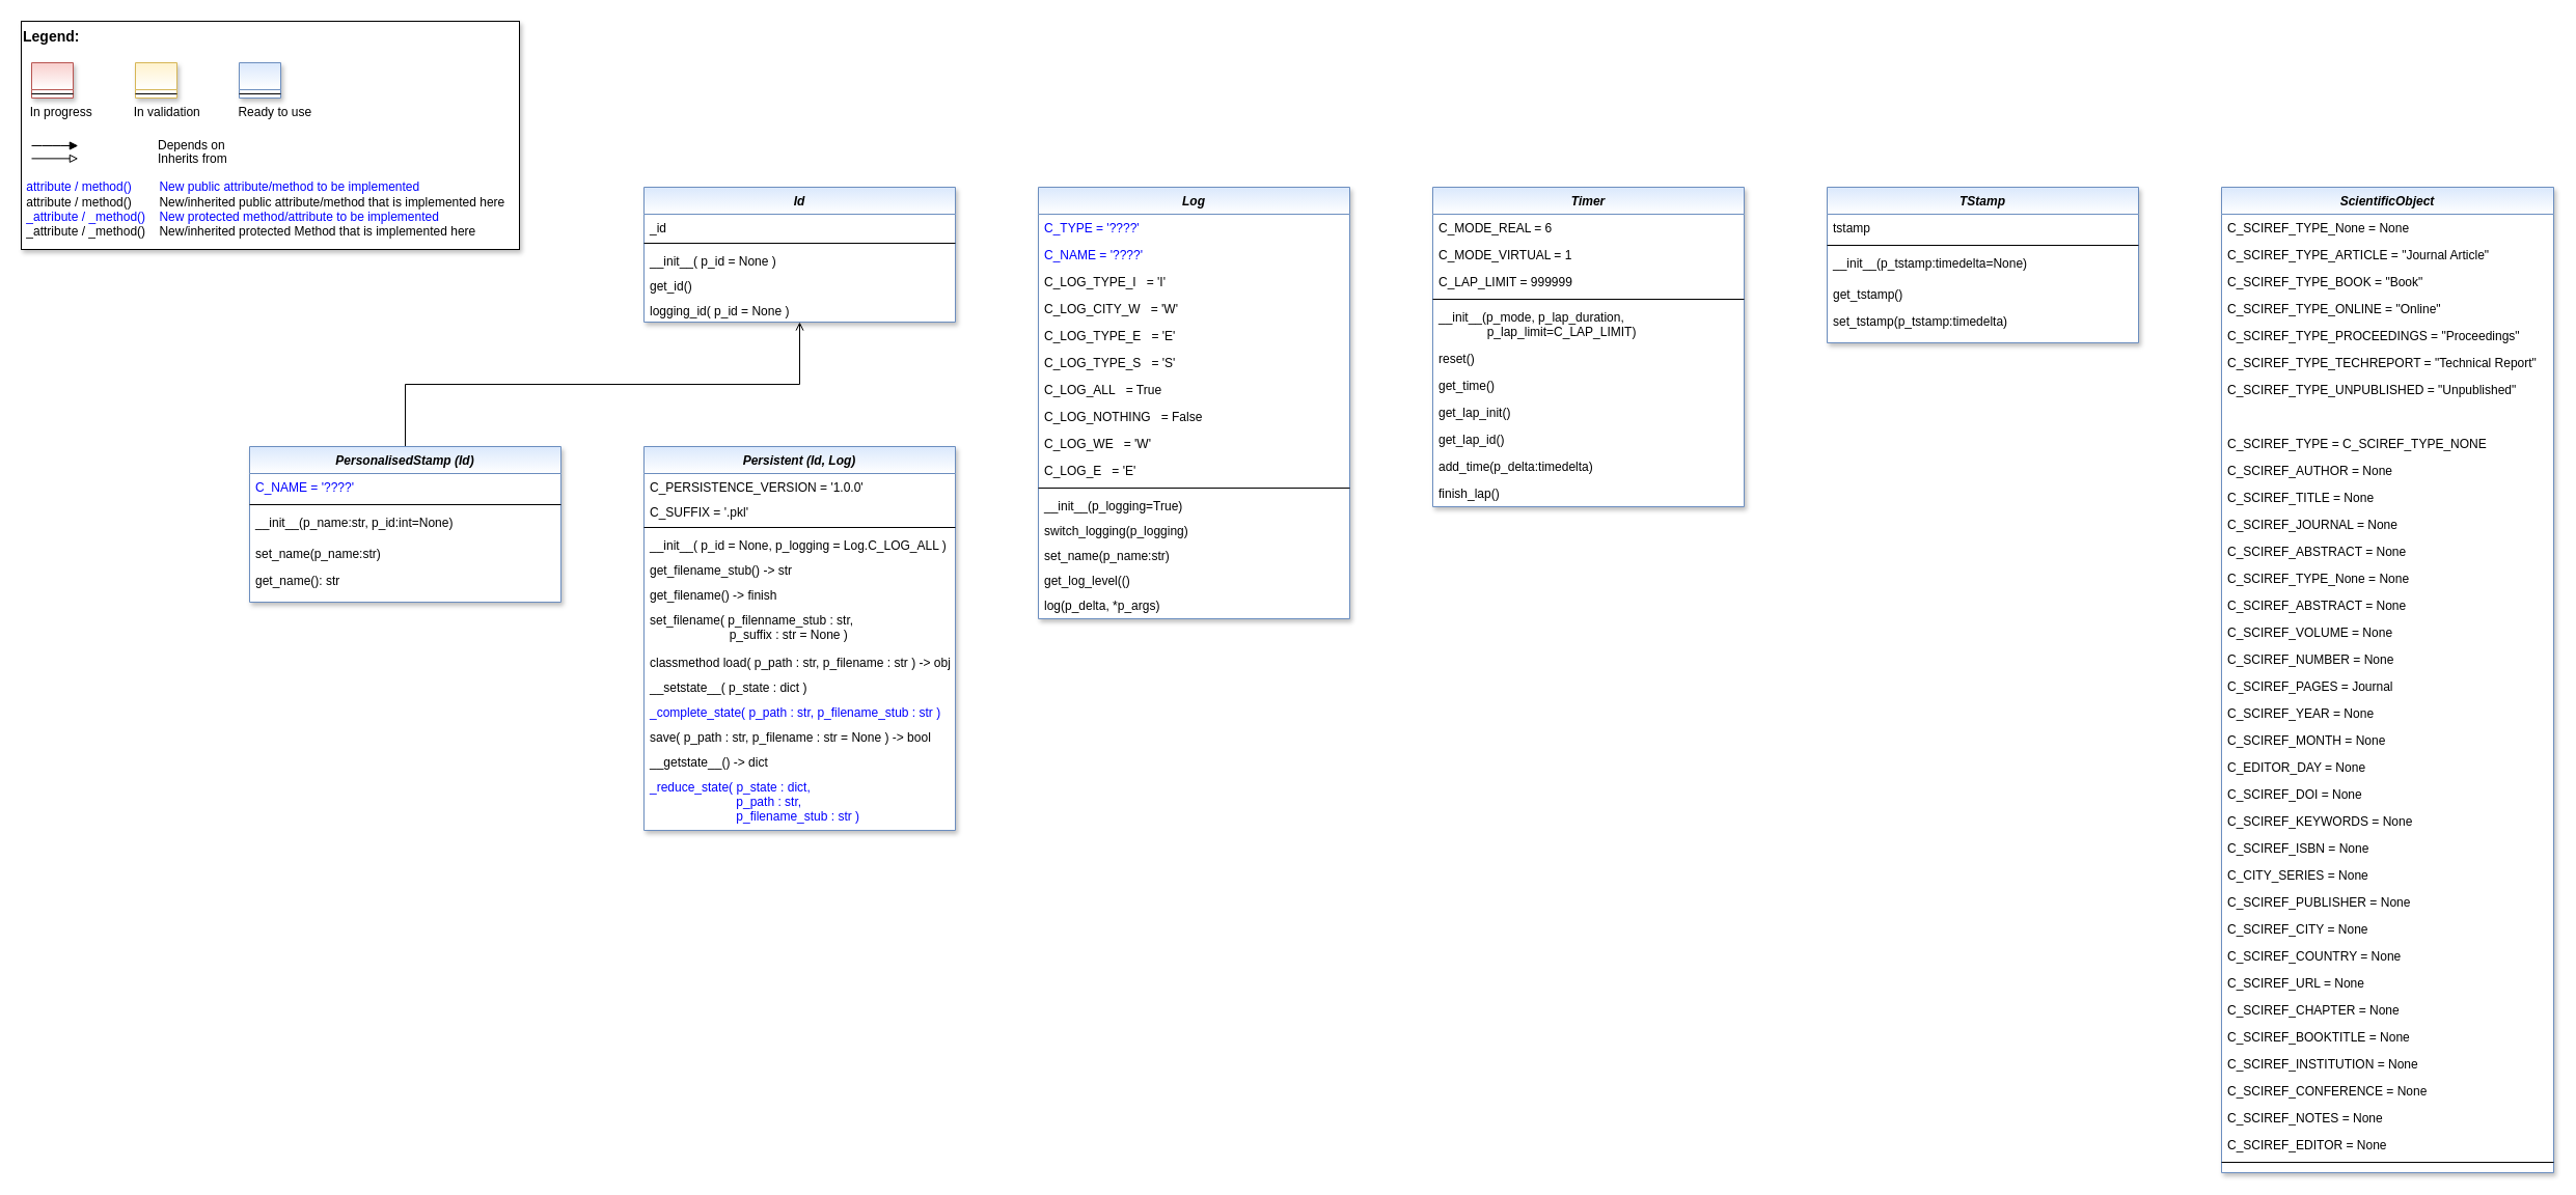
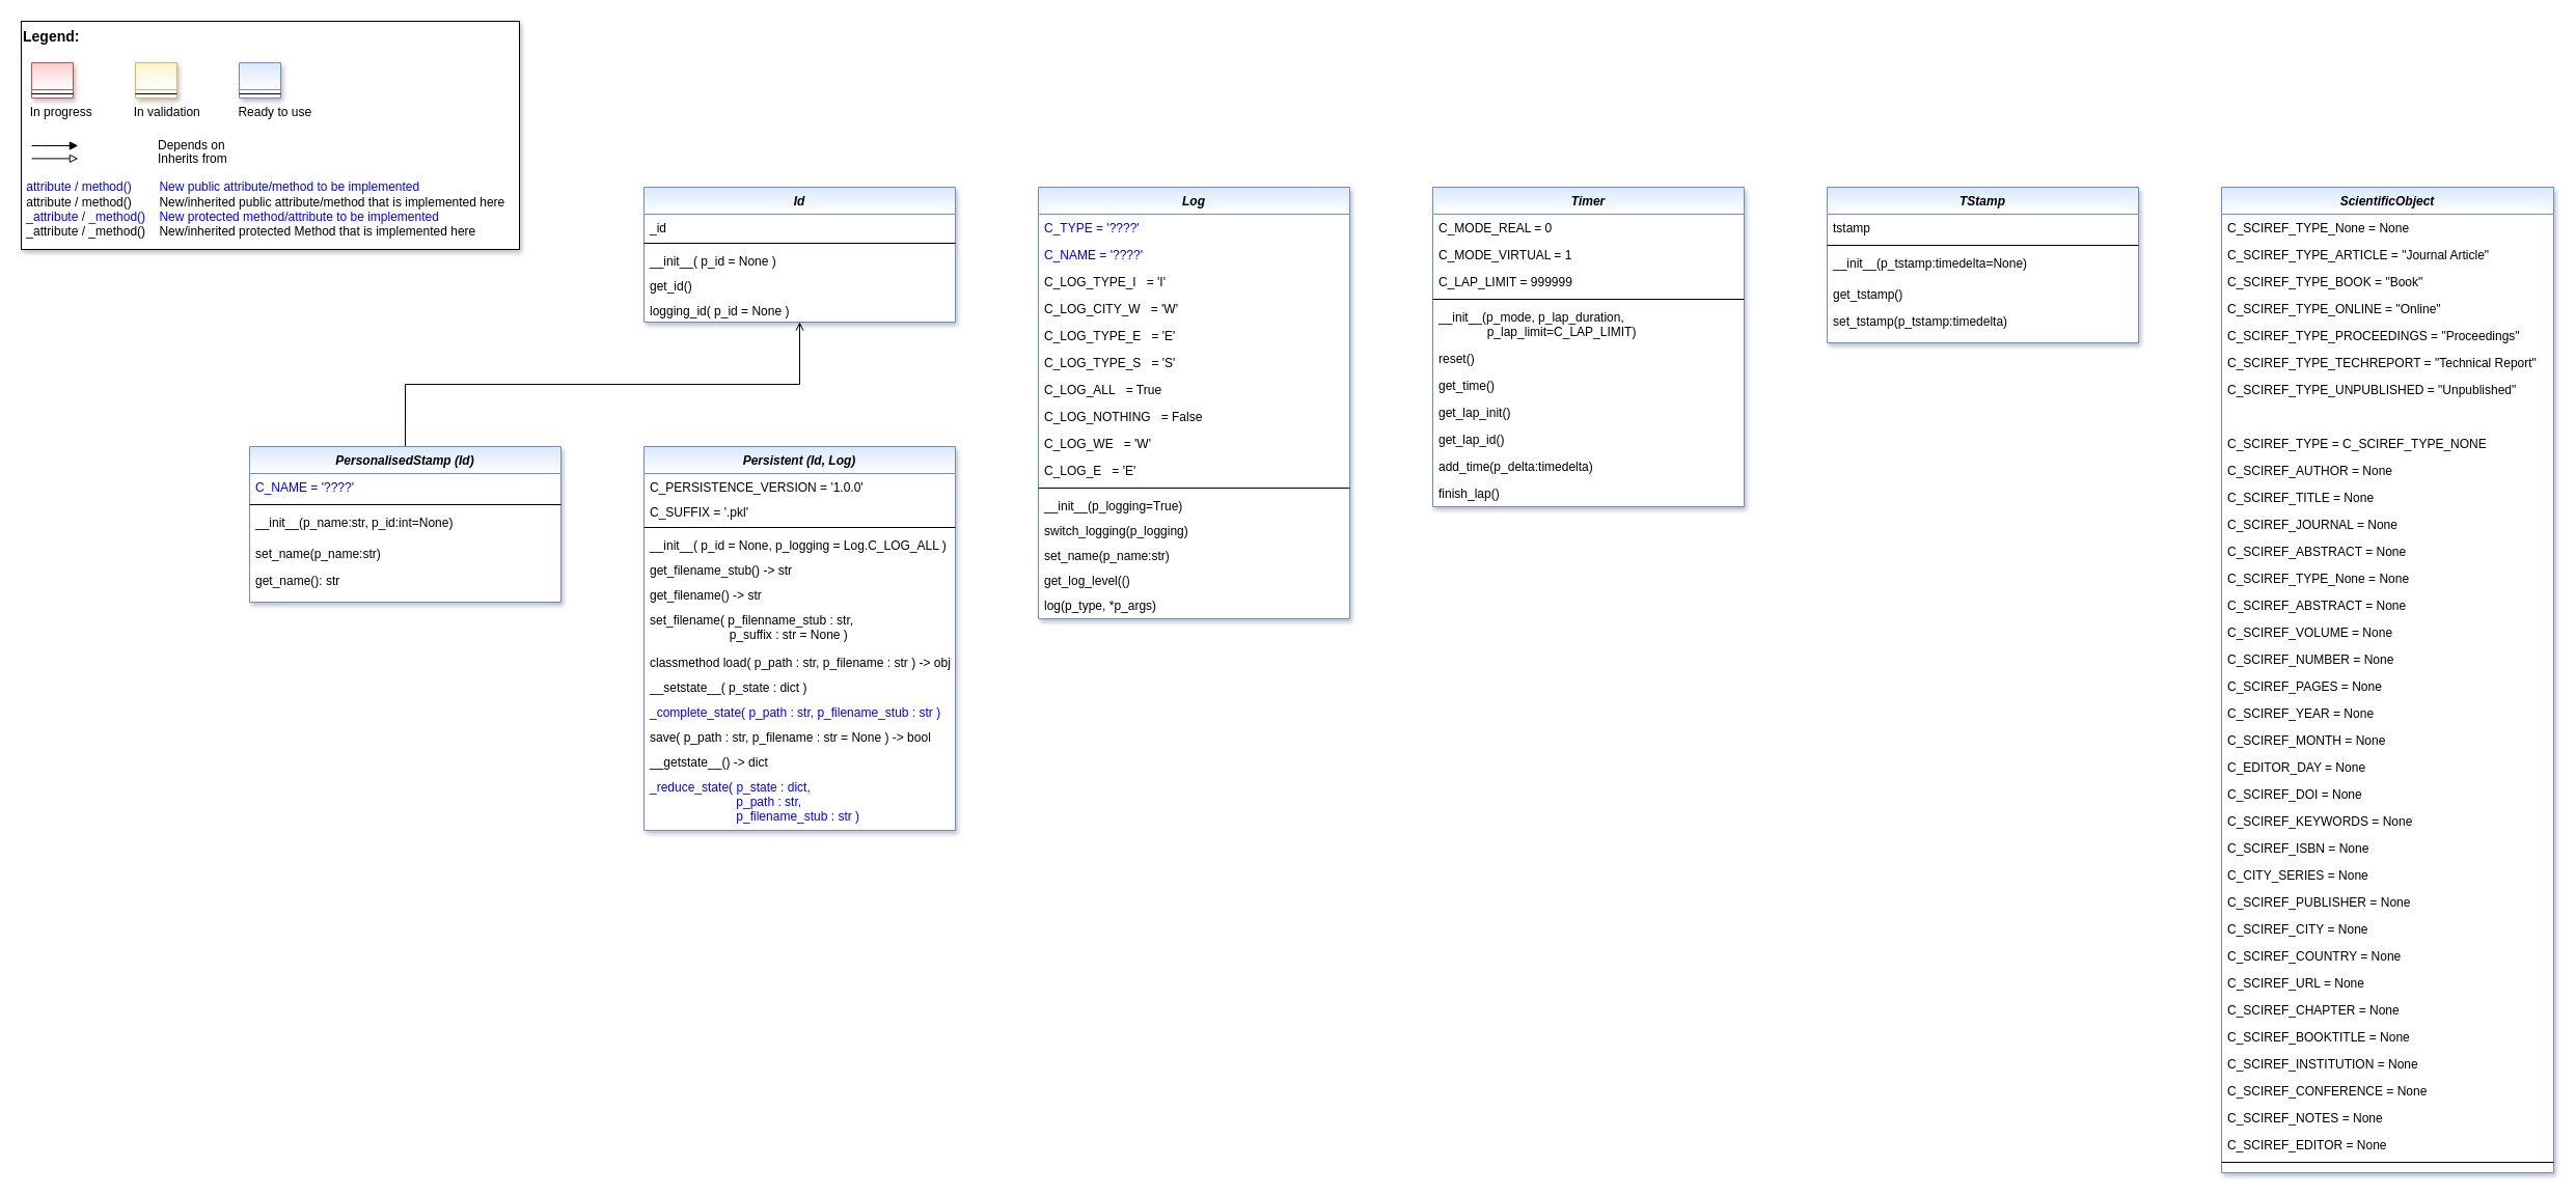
- <mxCell id="3" value="C_MODE_REAL = 6" style="text;align=left;verticalAlign=top;spacingLeft=4;spacingRight=4;overflow=hidden;rotatable=0;points=[[0,0.5],[1,0.5]];portConstraint=eastwest;" parent="2" vertex="1"><mxGeometry y="26" width="300" height="26" as="geometry" /></mxCell>
+ <mxCell id="3" value="C_MODE_REAL = 0" style="text;align=left;verticalAlign=top;spacingLeft=4;spacingRight=4;overflow=hidden;rotatable=0;points=[[0,0.5],[1,0.5]];portConstraint=eastwest;" parent="2" vertex="1"><mxGeometry y="26" width="300" height="26" as="geometry" /></mxCell>
- <mxCell id="103" value="get_filename() -&gt; finish" style="text;align=left;verticalAlign=top;spacingLeft=4;spacingRight=4;overflow=hidden;rotatable=0;points=[[0,0.5],[1,0.5]];portConstraint=eastwest;" parent="97" vertex="1"><mxGeometry y="130" width="300" height="24" as="geometry" /></mxCell>
+ <mxCell id="103" value="get_filename() -&gt; str" style="text;align=left;verticalAlign=top;spacingLeft=4;spacingRight=4;overflow=hidden;rotatable=0;points=[[0,0.5],[1,0.5]];portConstraint=eastwest;" parent="97" vertex="1"><mxGeometry y="130" width="300" height="24" as="geometry" /></mxCell>
- <mxCell id="30" value="log(p_delta, *p_args)" style="text;align=left;verticalAlign=top;spacingLeft=4;spacingRight=4;overflow=hidden;rotatable=0;points=[[0,0.5],[1,0.5]];portConstraint=eastwest;" parent="14" vertex="1"><mxGeometry y="390" width="300" height="26" as="geometry" /></mxCell>
+ <mxCell id="30" value="log(p_type, *p_args)" style="text;align=left;verticalAlign=top;spacingLeft=4;spacingRight=4;overflow=hidden;rotatable=0;points=[[0,0.5],[1,0.5]];portConstraint=eastwest;" parent="14" vertex="1"><mxGeometry y="390" width="300" height="26" as="geometry" /></mxCell>
- <mxCell id="78" value="C_SCIREF_PAGES = Journal" style="text;align=left;verticalAlign=top;spacingLeft=4;spacingRight=4;overflow=hidden;rotatable=0;points=[[0,0.5],[1,0.5]];portConstraint=eastwest;fontColor=default;" parent="60" vertex="1"><mxGeometry y="468" width="320" height="26" as="geometry" /></mxCell>
+ <mxCell id="78" value="C_SCIREF_PAGES = None" style="text;align=left;verticalAlign=top;spacingLeft=4;spacingRight=4;overflow=hidden;rotatable=0;points=[[0,0.5],[1,0.5]];portConstraint=eastwest;fontColor=default;" parent="60" vertex="1"><mxGeometry y="468" width="320" height="26" as="geometry" /></mxCell>
